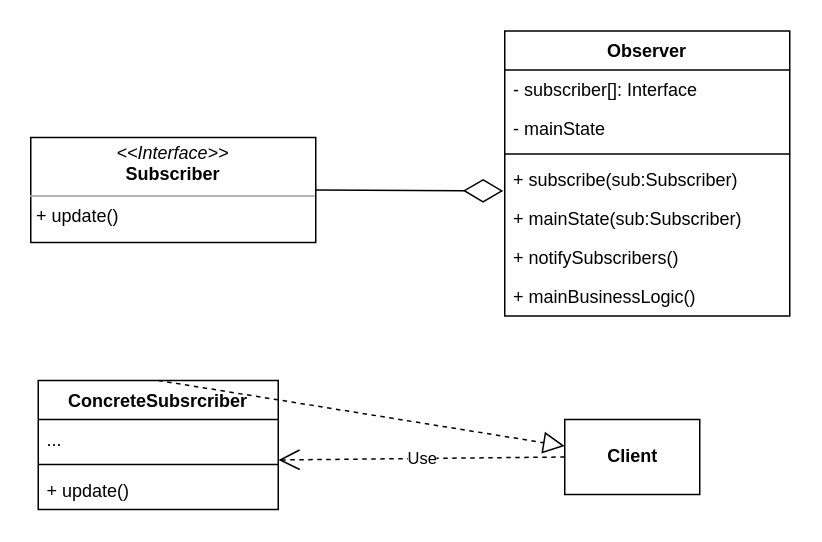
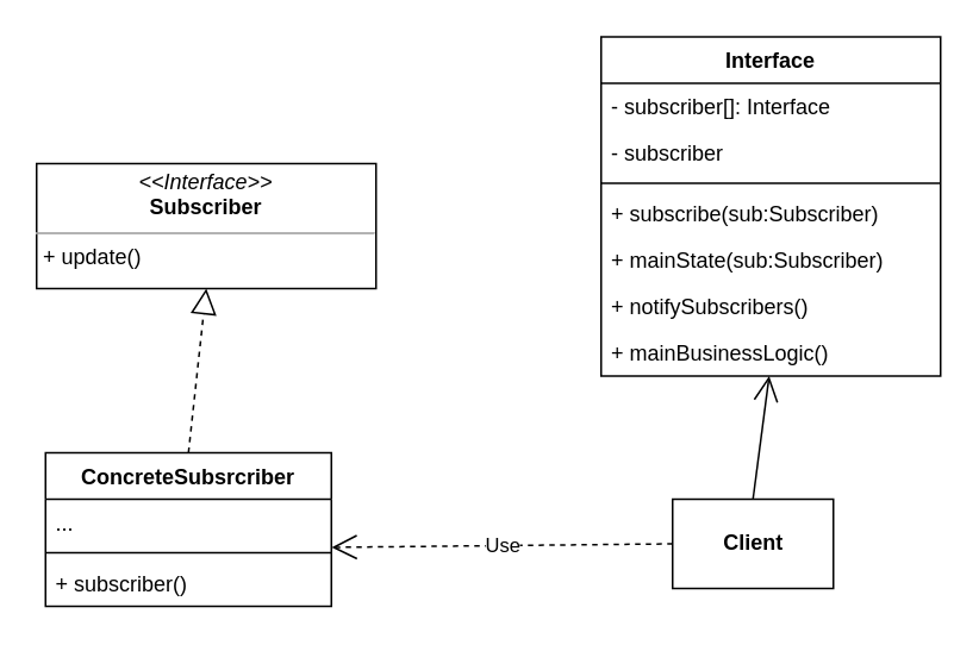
- <mxCell id="2" value="Observer" style="swimlane;fontStyle=1;align=center;verticalAlign=top;childLayout=stackLayout;horizontal=1;startSize=26;horizontalStack=0;resizeParent=1;resizeParentMax=0;resizeLast=0;collapsible=1;marginBottom=0;" vertex="1" parent="1"><mxGeometry x="336" y="20" width="190" height="190" as="geometry" /></mxCell>
+ <mxCell id="2" value="Interface" style="swimlane;fontStyle=1;align=center;verticalAlign=top;childLayout=stackLayout;horizontal=1;startSize=26;horizontalStack=0;resizeParent=1;resizeParentMax=0;resizeLast=0;collapsible=1;marginBottom=0;" vertex="1" parent="1"><mxGeometry x="336" y="20" width="190" height="190" as="geometry" /></mxCell>
- <mxCell id="4" value="- mainState" style="text;strokeColor=none;fillColor=none;align=left;verticalAlign=top;spacingLeft=4;spacingRight=4;overflow=hidden;rotatable=0;points=[[0,0.5],[1,0.5]];portConstraint=eastwest;" vertex="1" parent="2"><mxGeometry y="52" width="190" height="26" as="geometry" /></mxCell>
+ <mxCell id="4" value="- subscriber" style="text;strokeColor=none;fillColor=none;align=left;verticalAlign=top;spacingLeft=4;spacingRight=4;overflow=hidden;rotatable=0;points=[[0,0.5],[1,0.5]];portConstraint=eastwest;" vertex="1" parent="2"><mxGeometry y="52" width="190" height="26" as="geometry" /></mxCell>
- <mxCell id="16" value="" style="endArrow=diamondThin;endFill=0;endSize=24;html=1;rounded=0;exitX=1;exitY=0.5;exitDx=0;exitDy=0;entryX=-0.005;entryY=0.792;entryDx=0;entryDy=0;entryPerimeter=0;" edge="1" parent="1" source="10" target="6"><mxGeometry width="160" relative="1" as="geometry"><mxPoint x="230" y="-39" as="sourcePoint" /><mxPoint x="390" y="-39" as="targetPoint" /></mxGeometry></mxCell>
+ <mxCell id="19" value="" style="endArrow=open;endFill=1;endSize=12;html=1;rounded=0;exitX=0.5;exitY=0;exitDx=0;exitDy=0;entryX=0.495;entryY=1;entryDx=0;entryDy=0;entryPerimeter=0;" edge="1" parent="1" source="17" target="9"><mxGeometry width="160" relative="1" as="geometry"><mxPoint x="546" y="245" as="sourcePoint" /><mxPoint x="706" y="245" as="targetPoint" /></mxGeometry></mxCell>
- <mxCell id="15" value="" style="endArrow=block;dashed=1;endFill=0;endSize=12;html=1;rounded=0;exitX=0.5;exitY=0;exitDx=0;exitDy=0;" edge="1" parent="1" source="11" target="17"><mxGeometry width="160" relative="1" as="geometry"><mxPoint x="111" y="201" as="sourcePoint" /><mxPoint x="271" y="201" as="targetPoint" /></mxGeometry></mxCell>
+ <mxCell id="15" value="" style="endArrow=block;dashed=1;endFill=0;endSize=12;html=1;rounded=0;exitX=0.5;exitY=0;exitDx=0;exitDy=0;entryX=0.5;entryY=1;entryDx=0;entryDy=0;" edge="1" parent="1" source="11" target="10"><mxGeometry width="160" relative="1" as="geometry"><mxPoint x="111" y="201" as="sourcePoint" /><mxPoint x="271" y="201" as="targetPoint" /></mxGeometry></mxCell>
- <mxCell id="14" value="+ update()" style="text;strokeColor=none;fillColor=none;align=left;verticalAlign=top;spacingLeft=4;spacingRight=4;overflow=hidden;rotatable=0;points=[[0,0.5],[1,0.5]];portConstraint=eastwest;" vertex="1" parent="11"><mxGeometry y="60" width="160" height="26" as="geometry" /></mxCell>
+ <mxCell id="14" value="+ subscriber()" style="text;strokeColor=none;fillColor=none;align=left;verticalAlign=top;spacingLeft=4;spacingRight=4;overflow=hidden;rotatable=0;points=[[0,0.5],[1,0.5]];portConstraint=eastwest;" vertex="1" parent="11"><mxGeometry y="60" width="160" height="26" as="geometry" /></mxCell>
